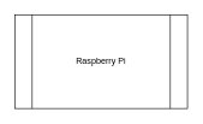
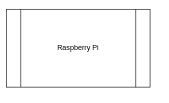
- <mxCell id="2" value="Raspberry Pi" style="shape=process;whiteSpace=wrap;html=1;backgroundOutline=1;" vertex="1" parent="1"><mxGeometry x="20" y="20" width="240" height="130" as="geometry" /></mxCell>
+ <mxCell id="2" value="Raspberry Pi" style="shape=process;whiteSpace=wrap;html=1;backgroundOutline=1;" vertex="1" parent="1"><mxGeometry x="10" y="15" width="240" height="130" as="geometry" /></mxCell>
